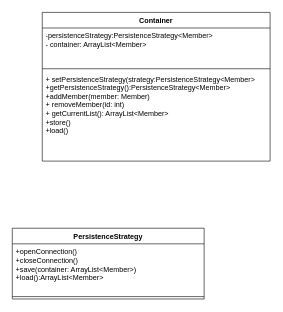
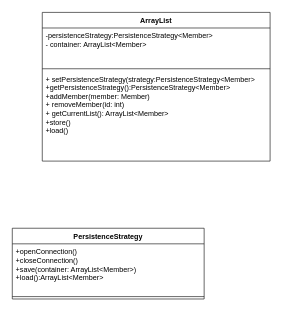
- <mxCell id="2" value="Container" style="swimlane;fontStyle=1;align=center;verticalAlign=top;childLayout=stackLayout;horizontal=1;startSize=26;horizontalStack=0;resizeParent=1;resizeParentMax=0;resizeLast=0;collapsible=1;marginBottom=0;whiteSpace=wrap;html=1;" vertex="1" parent="1"><mxGeometry x="70" y="20" width="380" height="248" as="geometry" /></mxCell>
+ <mxCell id="2" value="ArrayList" style="swimlane;fontStyle=1;align=center;verticalAlign=top;childLayout=stackLayout;horizontal=1;startSize=26;horizontalStack=0;resizeParent=1;resizeParentMax=0;resizeLast=0;collapsible=1;marginBottom=0;whiteSpace=wrap;html=1;" vertex="1" parent="1"><mxGeometry x="70" y="20" width="380" height="248" as="geometry" /></mxCell>
